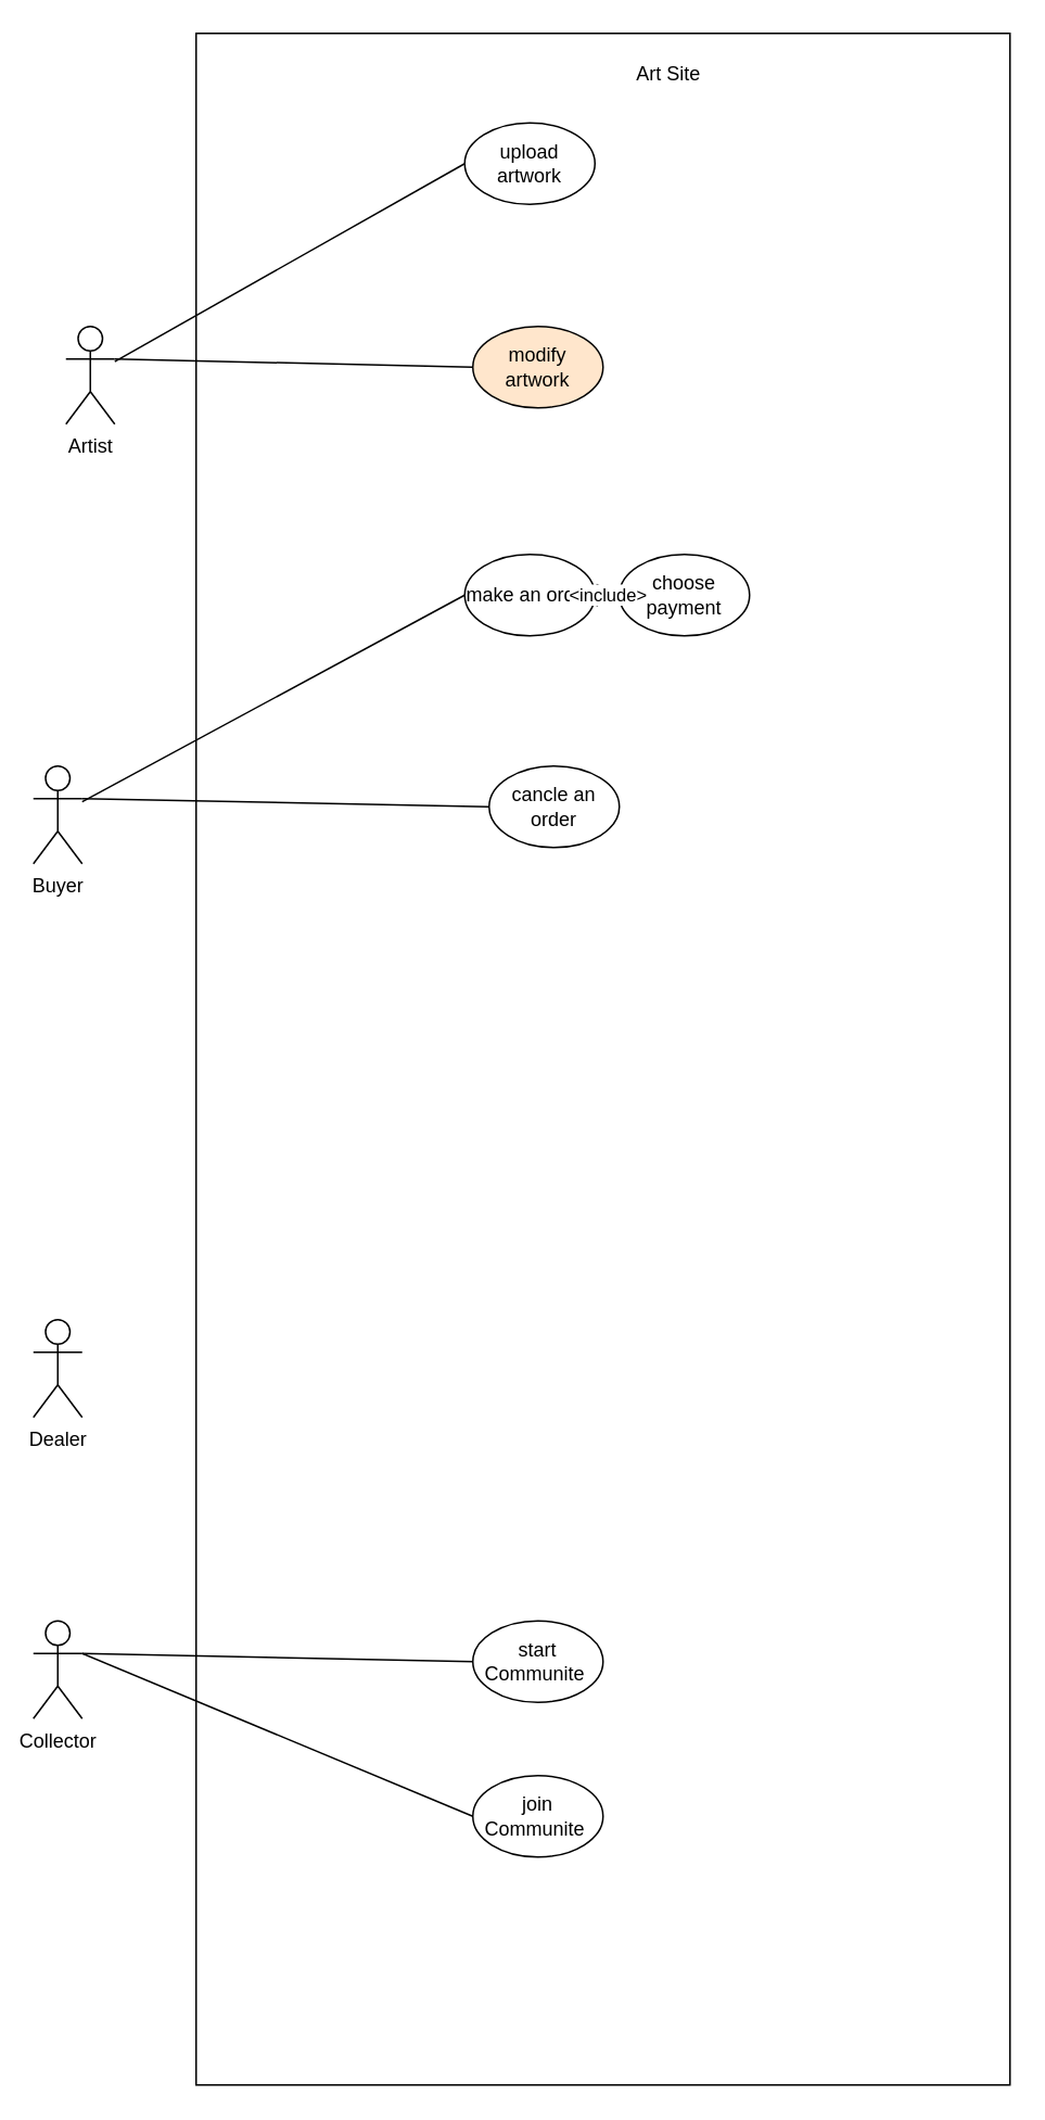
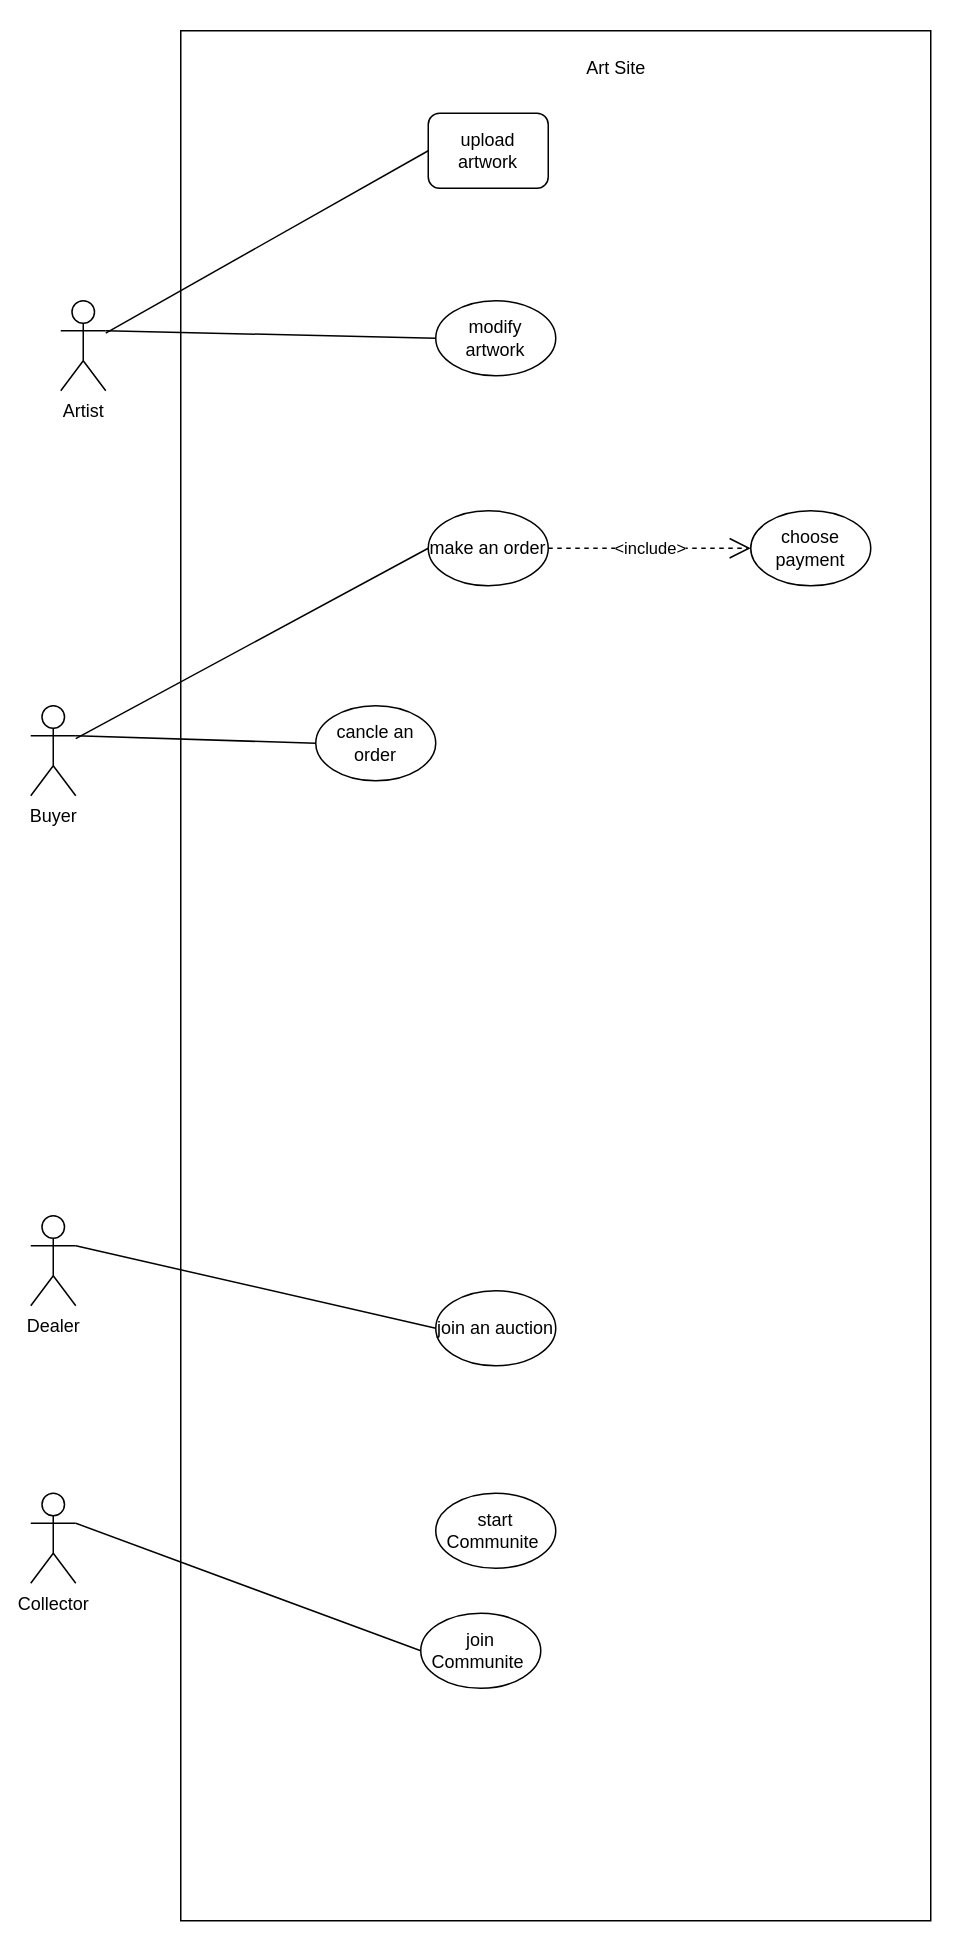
- <mxCell id="8" value="upload artwork" style="ellipse;whiteSpace=wrap;html=1;" parent="1" vertex="1"><mxGeometry x="285" y="75" width="80" height="50" as="geometry" /></mxCell>
+ <mxCell id="8" value="upload artwork" style="whiteSpace=wrap;html=1;rounded=1;" parent="1" vertex="1"><mxGeometry x="285" y="75" width="80" height="50" as="geometry" /></mxCell>
- <mxCell id="9" value="modify&lt;div&gt;artwork&lt;/div&gt;" style="ellipse;whiteSpace=wrap;html=1;fillColor=#ffe6cc;" parent="1" vertex="1"><mxGeometry x="290" y="200" width="80" height="50" as="geometry" /></mxCell>
+ <mxCell id="9" value="modify&lt;div&gt;artwork&lt;/div&gt;" style="ellipse;whiteSpace=wrap;html=1;" parent="1" vertex="1"><mxGeometry x="290" y="200" width="80" height="50" as="geometry" /></mxCell>
- <mxCell id="19" value="choose payment" style="ellipse;whiteSpace=wrap;html=1;" vertex="1" parent="1"><mxGeometry x="380" y="340" width="80" height="50" as="geometry" /></mxCell>
+ <mxCell id="19" value="choose payment" style="ellipse;whiteSpace=wrap;html=1;" vertex="1" parent="1"><mxGeometry x="500" y="340" width="80" height="50" as="geometry" /></mxCell>
- <mxCell id="11" value="cancle an order" style="ellipse;whiteSpace=wrap;html=1;" parent="1" vertex="1"><mxGeometry x="300" y="470" width="80" height="50" as="geometry" /></mxCell>
+ <mxCell id="11" value="cancle an order" style="ellipse;whiteSpace=wrap;html=1;" parent="1" vertex="1"><mxGeometry x="210" y="470" width="80" height="50" as="geometry" /></mxCell>
+ <mxCell id="21" value="" style="endArrow=none;html=1;rounded=0;entryX=0;entryY=0.5;entryDx=0;entryDy=0;exitX=1;exitY=0.333;exitDx=0;exitDy=0;exitPerimeter=0;" edge="1" parent="1" source="6" target="15"><mxGeometry width="50" height="50" relative="1" as="geometry"><mxPoint x="210" y="520" as="sourcePoint" /><mxPoint x="293" y="616" as="targetPoint" /></mxGeometry></mxCell>
+ <mxCell id="15" value="join an auction" style="ellipse;whiteSpace=wrap;html=1;" vertex="1" parent="1"><mxGeometry x="290" y="860" width="80" height="50" as="geometry" /></mxCell>
- <mxCell id="22" value="" style="endArrow=none;html=1;rounded=0;entryX=0;entryY=0.5;entryDx=0;entryDy=0;exitX=1;exitY=0.333;exitDx=0;exitDy=0;exitPerimeter=0;" edge="1" parent="1" source="5" target="12"><mxGeometry width="50" height="50" relative="1" as="geometry"><mxPoint x="220" y="530" as="sourcePoint" /><mxPoint x="303" y="626" as="targetPoint" /></mxGeometry></mxCell>
- <mxCell id="16" value="join Communite&amp;nbsp;" style="ellipse;whiteSpace=wrap;html=1;" vertex="1" parent="1"><mxGeometry x="290" y="1090" width="80" height="50" as="geometry" /></mxCell>
+ <mxCell id="16" value="join Communite&amp;nbsp;" style="ellipse;whiteSpace=wrap;html=1;" vertex="1" parent="1"><mxGeometry x="280" y="1075" width="80" height="50" as="geometry" /></mxCell>
